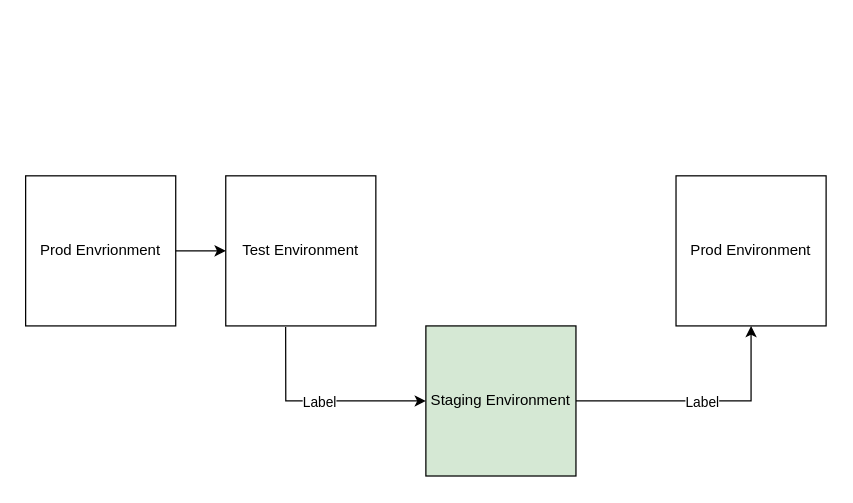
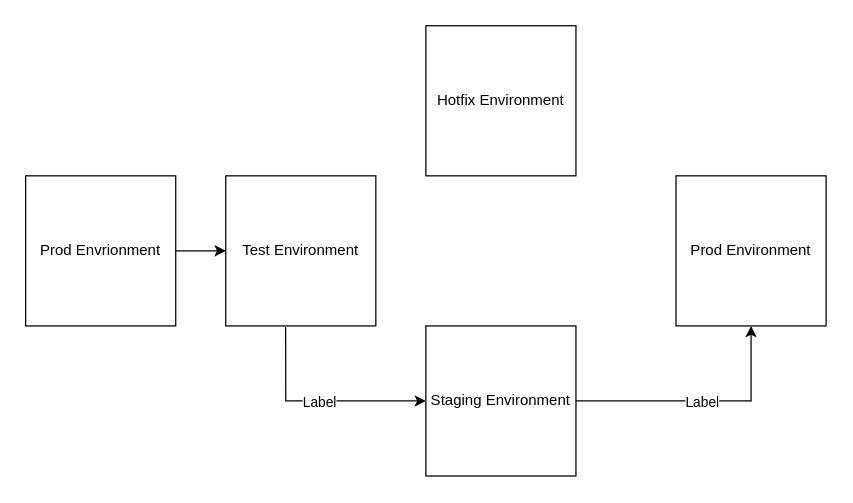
+ <mxCell id="5" value="Hotfix Environment" style="rounded=0;whiteSpace=wrap;html=1;" vertex="1" parent="1"><mxGeometry x="340" y="20" width="120" height="120" as="geometry" /></mxCell>
- <mxCell id="6" value="Staging Environment" style="rounded=0;whiteSpace=wrap;html=1;fillColor=#d5e8d4;" vertex="1" parent="1"><mxGeometry x="340" y="260" width="120" height="120" as="geometry" /></mxCell>
+ <mxCell id="6" value="Staging Environment" style="rounded=0;whiteSpace=wrap;html=1;" vertex="1" parent="1"><mxGeometry x="340" y="260" width="120" height="120" as="geometry" /></mxCell>
